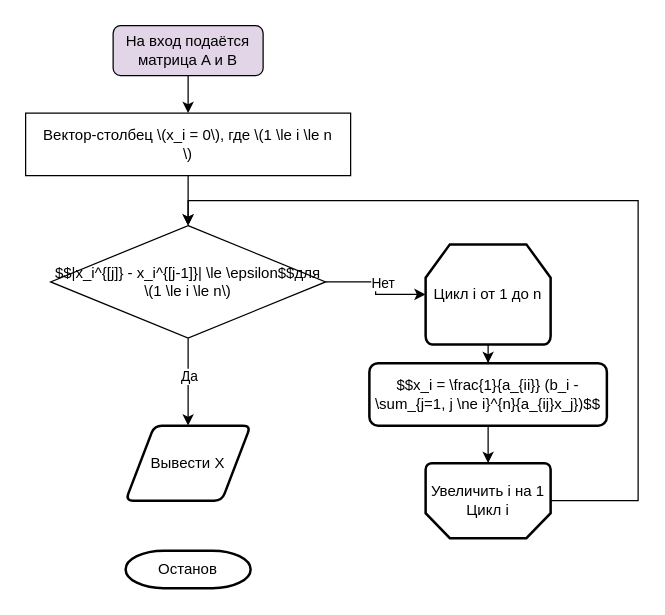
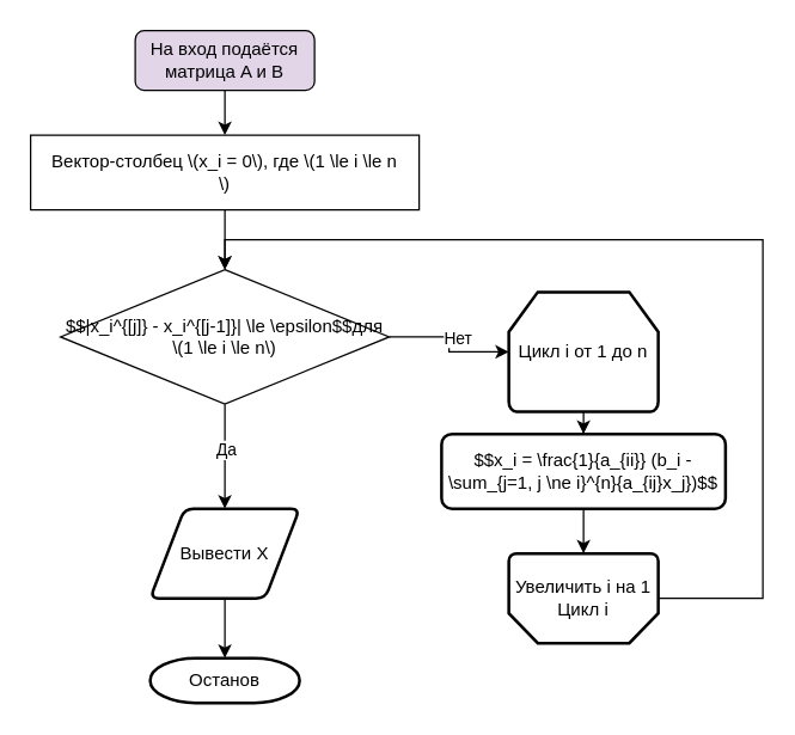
+ <mxCell id="17" style="edgeStyle=orthogonalEdgeStyle;rounded=0;orthogonalLoop=1;jettySize=auto;html=1;" edge="1" parent="1" source="18" target="19"><mxGeometry relative="1" as="geometry" /></mxCell>
